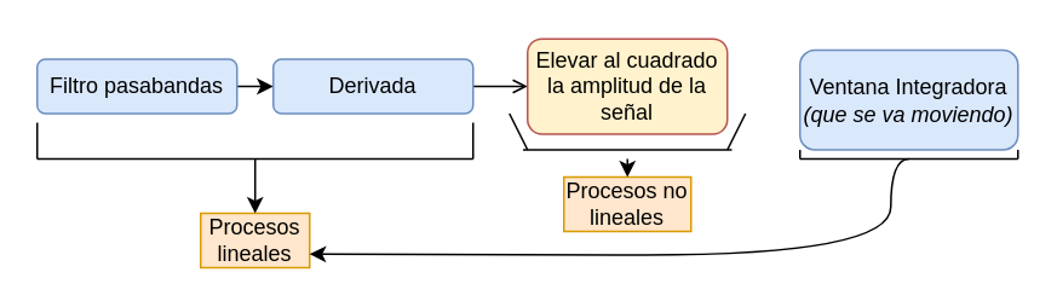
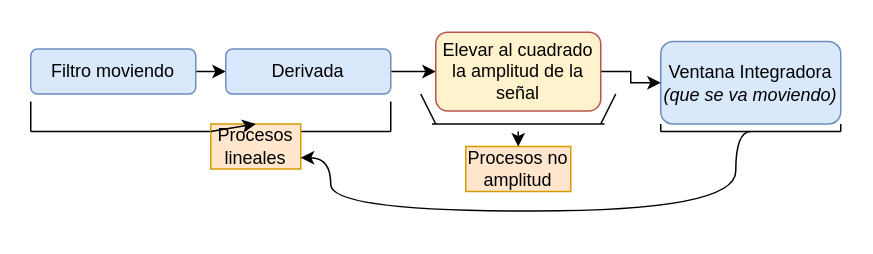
- <mxCell id="3" value="Filtro pasabandas" style="rounded=1;whiteSpace=wrap;html=1;fillColor=#dae8fc;strokeColor=#6c8ebf;" vertex="1" parent="1"><mxGeometry x="20" y="32" width="110" height="30" as="geometry" /></mxCell>
+ <mxCell id="3" value="Filtro moviendo" style="rounded=1;whiteSpace=wrap;html=1;fillColor=#dae8fc;strokeColor=#6c8ebf;" vertex="1" parent="1"><mxGeometry x="20" y="32" width="110" height="30" as="geometry" /></mxCell>
- <mxCell id="4" style="edgeStyle=orthogonalEdgeStyle;rounded=0;orthogonalLoop=1;jettySize=auto;html=1;exitX=1;exitY=0.5;exitDx=0;exitDy=0;entryX=0;entryY=0.5;entryDx=0;entryDy=0;endArrow=open;" edge="1" parent="1" source="5" target="11"><mxGeometry relative="1" as="geometry" /></mxCell>
+ <mxCell id="4" style="edgeStyle=orthogonalEdgeStyle;rounded=0;orthogonalLoop=1;jettySize=auto;html=1;exitX=1;exitY=0.5;exitDx=0;exitDy=0;entryX=0;entryY=0.5;entryDx=0;entryDy=0;" edge="1" parent="1" source="5" target="11"><mxGeometry relative="1" as="geometry" /></mxCell>
+ <mxCell id="10" style="edgeStyle=orthogonalEdgeStyle;rounded=0;orthogonalLoop=1;jettySize=auto;html=1;exitX=1;exitY=0.5;exitDx=0;exitDy=0;entryX=0;entryY=0.5;entryDx=0;entryDy=0;" edge="1" parent="1" source="11" target="6"><mxGeometry relative="1" as="geometry" /></mxCell>
- <mxCell id="15" value="Procesos no lineales" style="text;html=1;strokeColor=#d79b00;fillColor=#ffe6cc;align=center;verticalAlign=middle;whiteSpace=wrap;rounded=0;" vertex="1" parent="1"><mxGeometry x="310" y="97" width="70" height="30" as="geometry" /></mxCell>
+ <mxCell id="15" value="Procesos no amplitud" style="text;html=1;strokeColor=#d79b00;fillColor=#ffe6cc;align=center;verticalAlign=middle;whiteSpace=wrap;rounded=0;" vertex="1" parent="1"><mxGeometry x="310" y="97" width="70" height="30" as="geometry" /></mxCell>
- <mxCell id="9" value="Procesos lineales" style="text;html=1;strokeColor=#d79b00;fillColor=#ffe6cc;align=center;verticalAlign=middle;whiteSpace=wrap;rounded=0;" vertex="1" parent="1"><mxGeometry x="110" y="117" width="60" height="30" as="geometry" /></mxCell>
+ <mxCell id="9" value="Procesos lineales" style="text;html=1;strokeColor=#d79b00;fillColor=#ffe6cc;align=center;verticalAlign=middle;whiteSpace=wrap;rounded=0;" vertex="1" parent="1"><mxGeometry x="140" y="82" width="60" height="30" as="geometry" /></mxCell>
